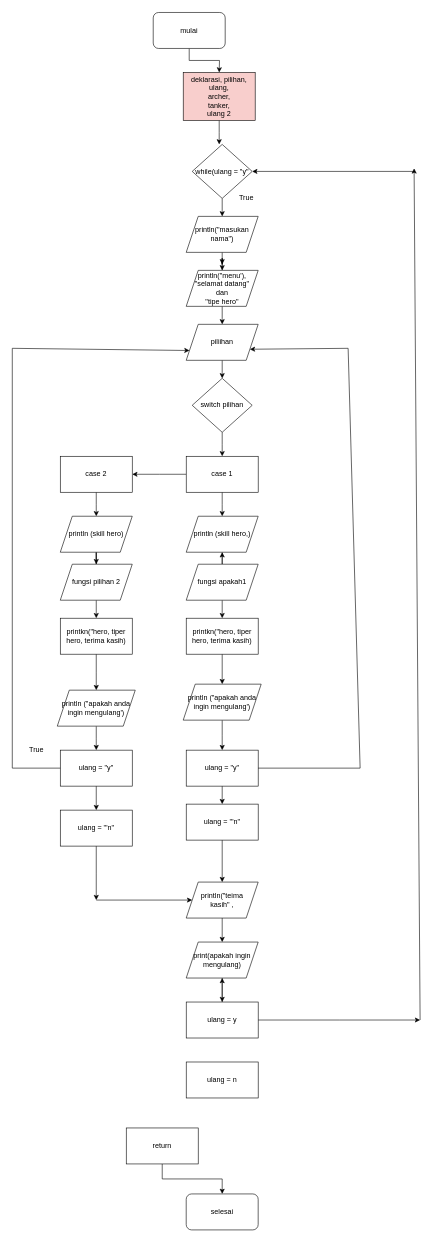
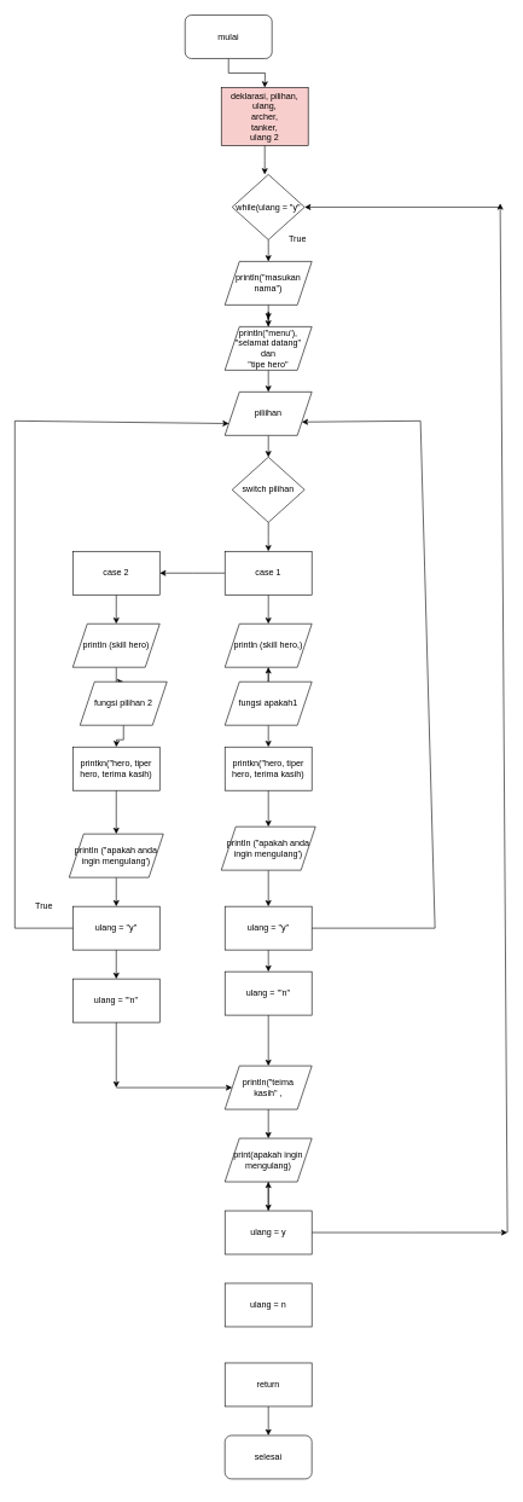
- <mxCell id="29" value="fungsi pilihan 2" style="shape=parallelogram;perimeter=parallelogramPerimeter;whiteSpace=wrap;html=1;fixedSize=1;" vertex="1" parent="1"><mxGeometry x="100" y="940" width="120" height="60" as="geometry" /></mxCell>
+ <mxCell id="29" value="fungsi pilihan 2" style="shape=parallelogram;perimeter=parallelogramPerimeter;whiteSpace=wrap;html=1;fixedSize=1;" vertex="1" parent="1"><mxGeometry x="110" y="940" width="120" height="60" as="geometry" /></mxCell>
- <mxCell id="65" value="return" style="rounded=0;whiteSpace=wrap;html=1;" vertex="1" parent="1"><mxGeometry x="210" y="1880" width="120" height="60" as="geometry" /></mxCell>
+ <mxCell id="65" value="return" style="rounded=0;whiteSpace=wrap;html=1;" vertex="1" parent="1"><mxGeometry x="310" y="1880" width="120" height="60" as="geometry" /></mxCell>
- <mxCell id="66" value="selesai" style="rounded=1;whiteSpace=wrap;html=1;" vertex="1" parent="1"><mxGeometry x="310" y="1990" width="120" height="60" as="geometry" /></mxCell>
+ <mxCell id="66" value="selesai" style="rounded=1;whiteSpace=wrap;html=1;" vertex="1" parent="1"><mxGeometry x="310" y="1980" width="120" height="60" as="geometry" /></mxCell>
